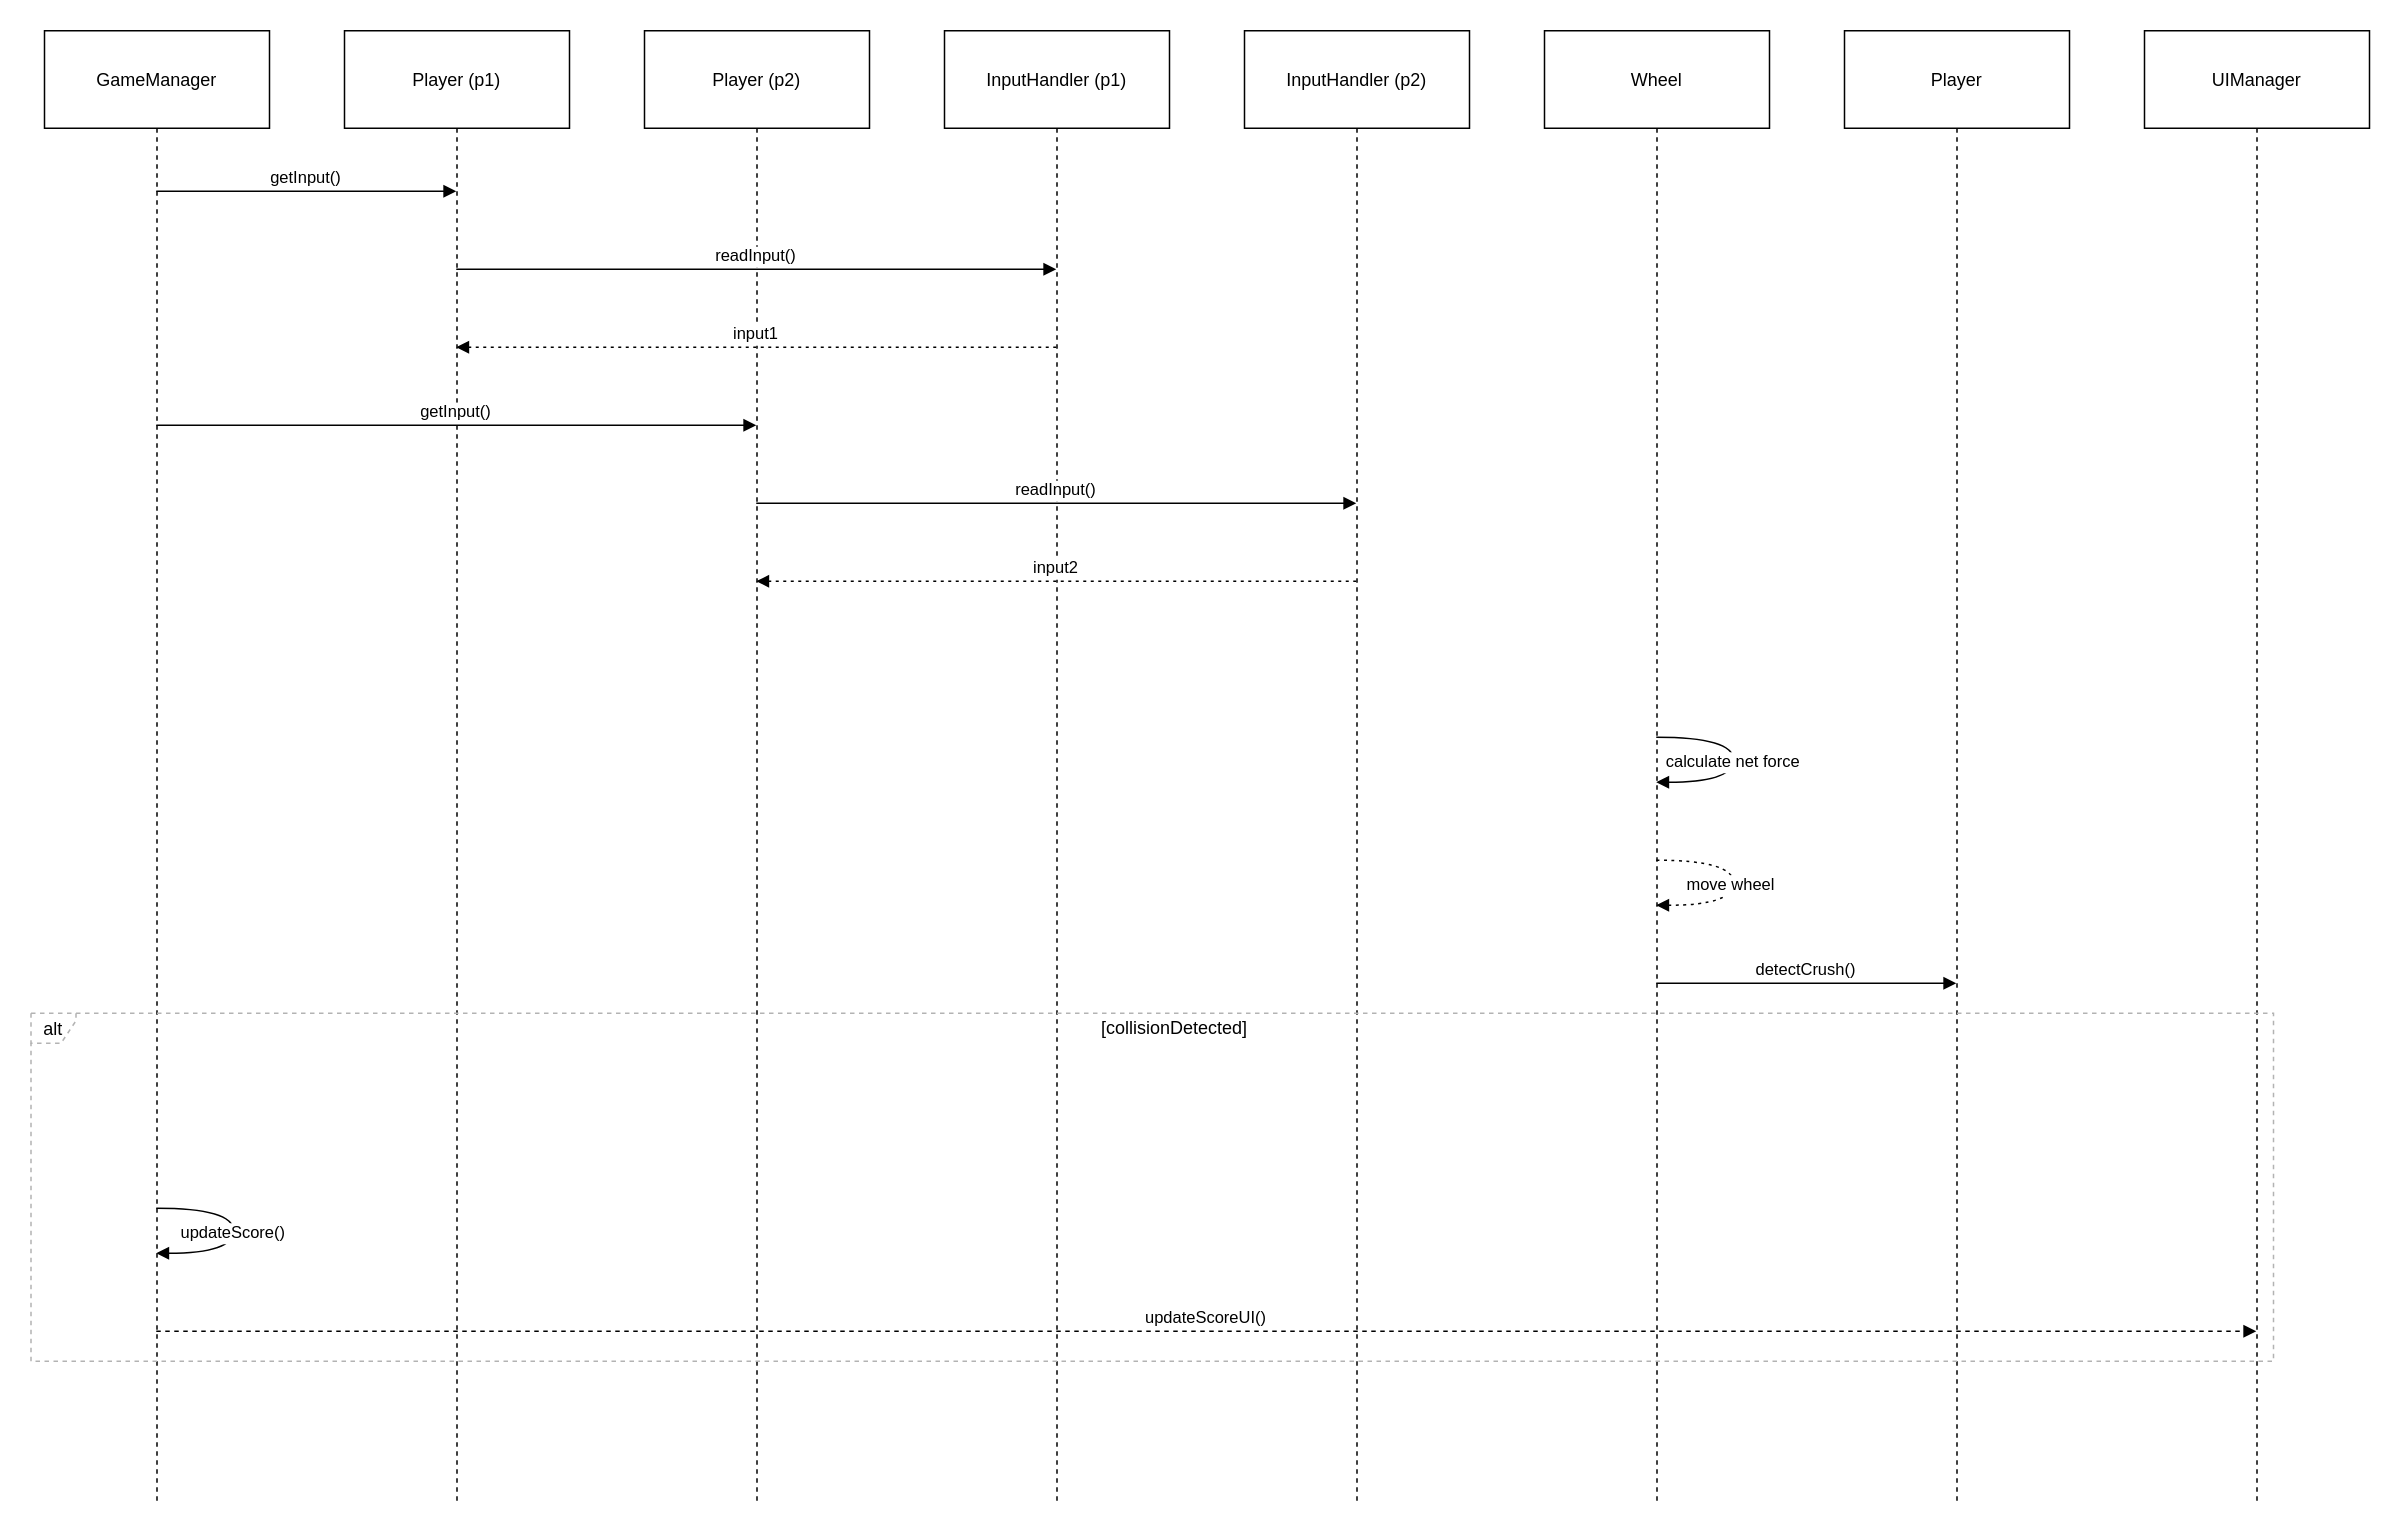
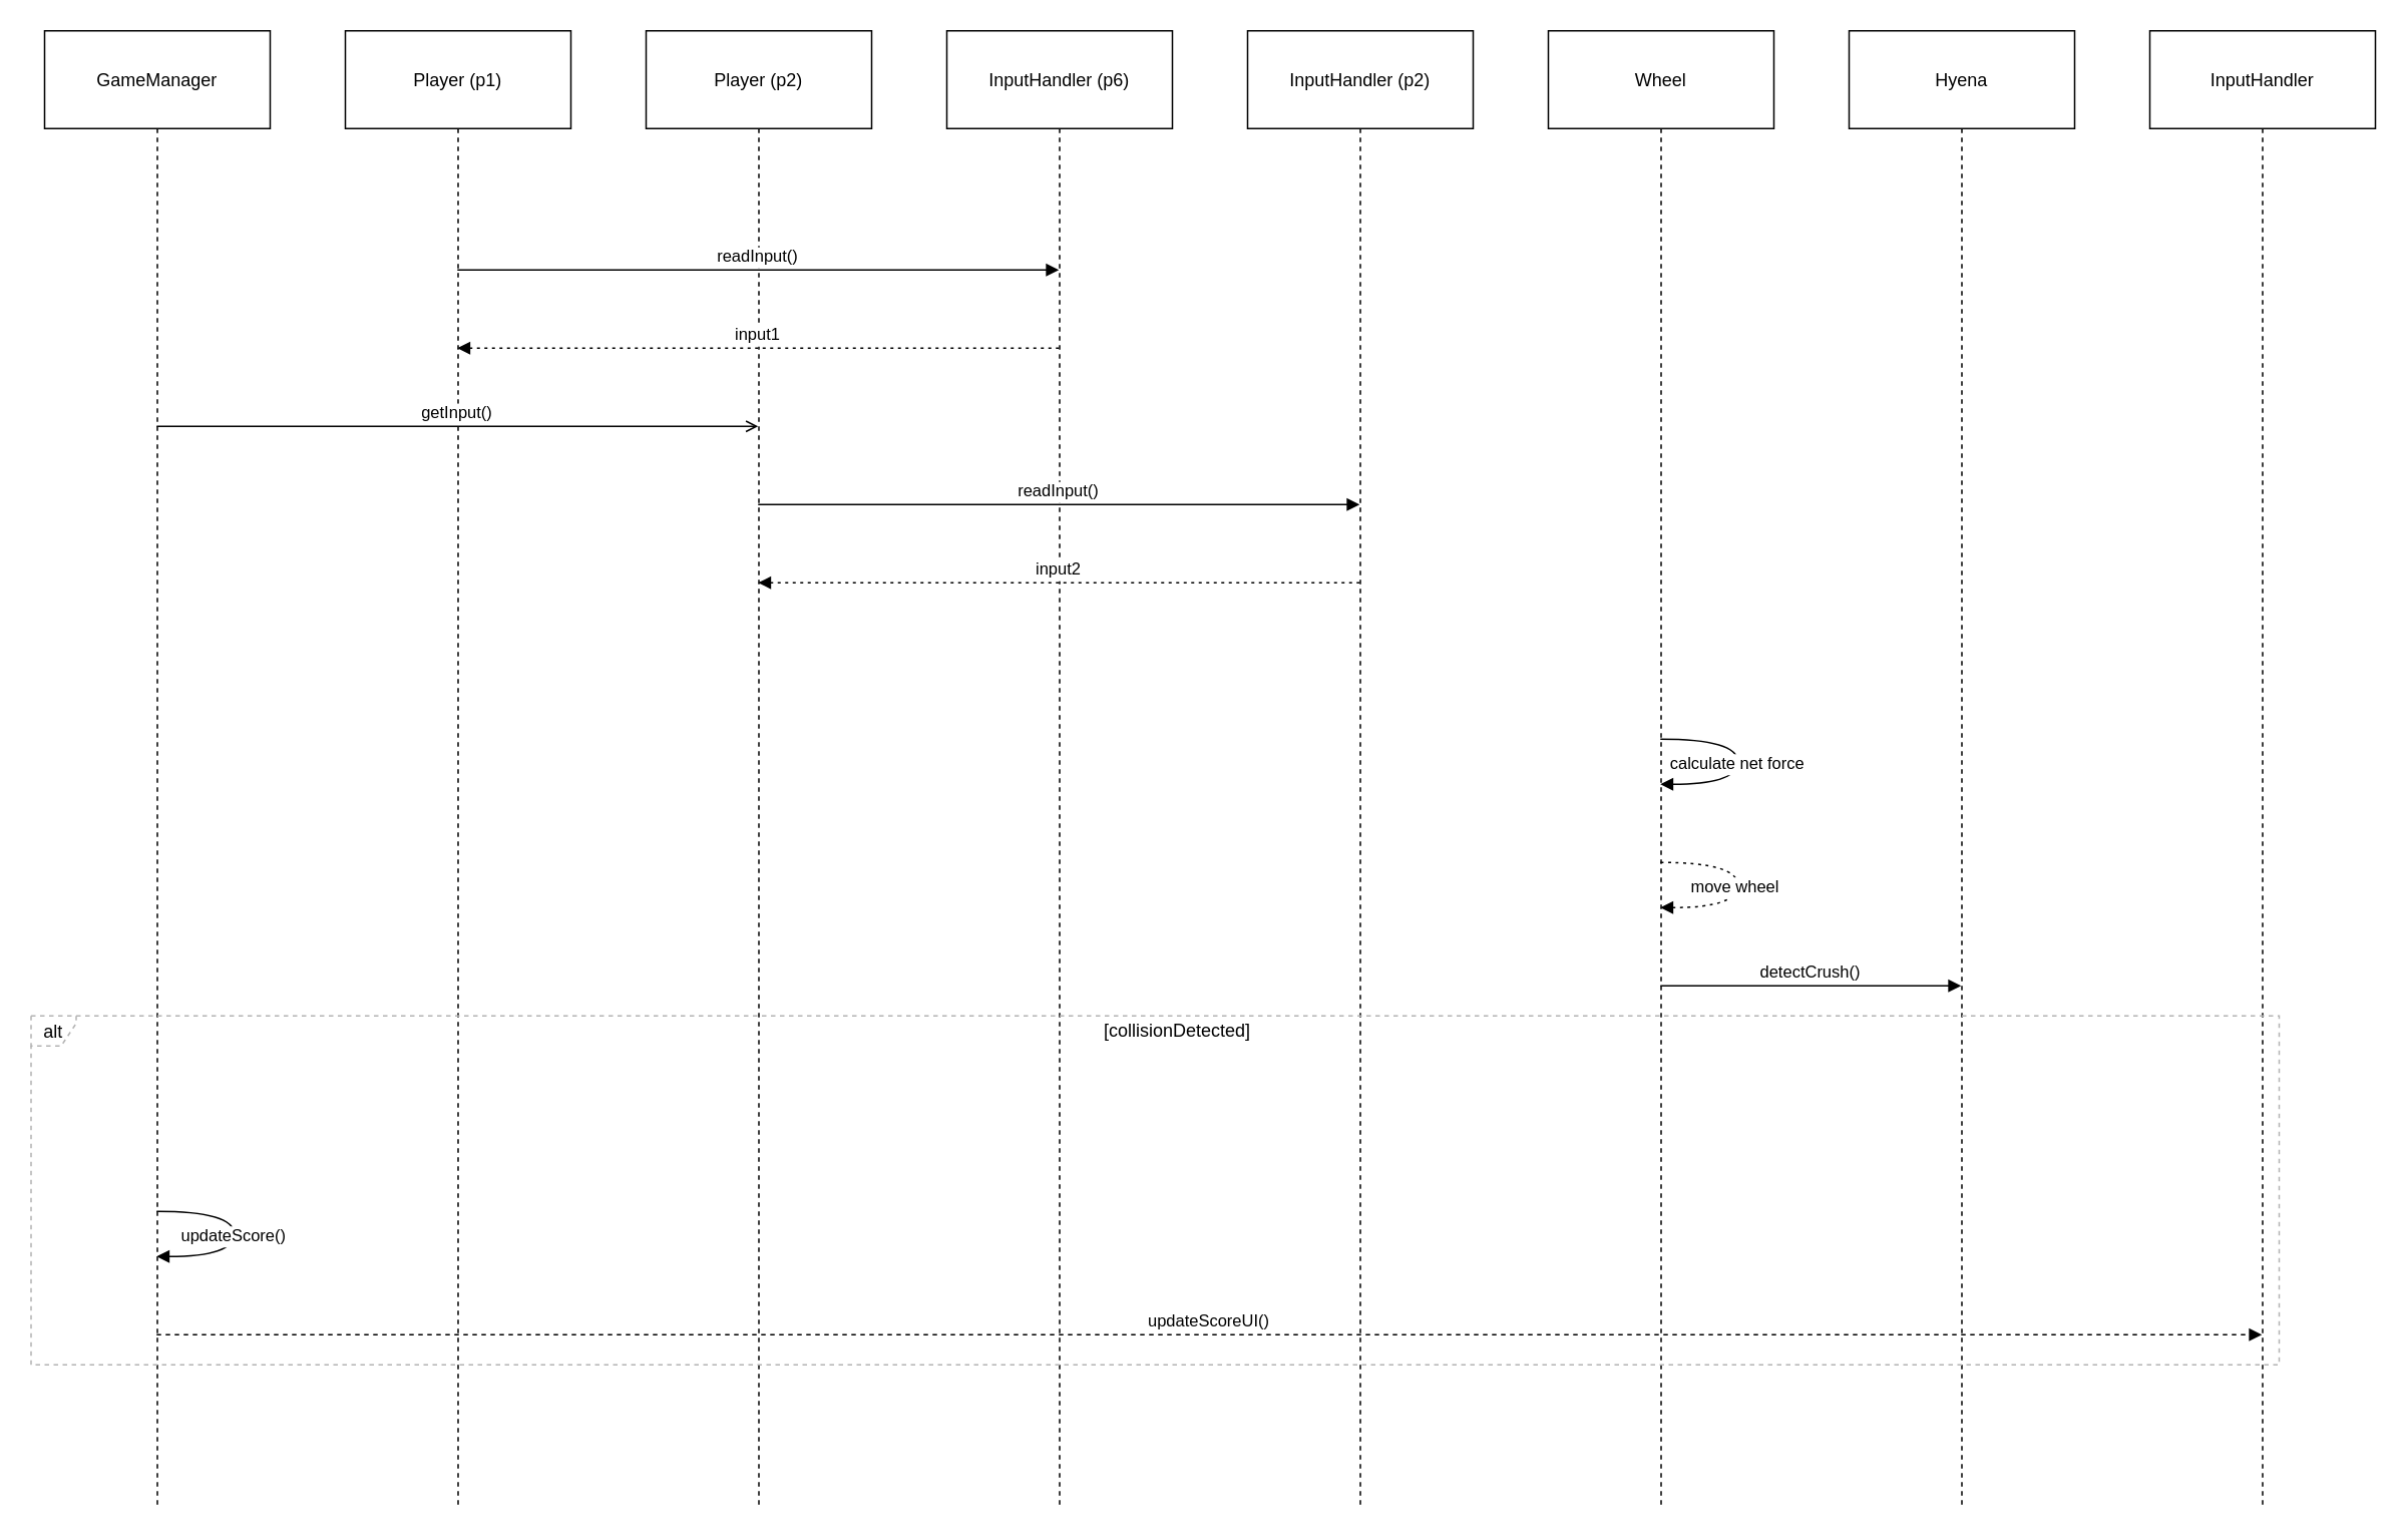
- <mxCell id="5" value="InputHandler (p1)" style="shape=umlLifeline;perimeter=lifelinePerimeter;whiteSpace=wrap;container=1;dropTarget=0;collapsible=0;recursiveResize=0;outlineConnect=0;portConstraint=eastwest;newEdgeStyle={&quot;edgeStyle&quot;:&quot;elbowEdgeStyle&quot;,&quot;elbow&quot;:&quot;vertical&quot;,&quot;curved&quot;:0,&quot;rounded&quot;:0};size=65;" parent="1" vertex="1"><mxGeometry x="629" y="20" width="150" height="982" as="geometry" /></mxCell>
+ <mxCell id="5" value="InputHandler (p6)" style="shape=umlLifeline;perimeter=lifelinePerimeter;whiteSpace=wrap;container=1;dropTarget=0;collapsible=0;recursiveResize=0;outlineConnect=0;portConstraint=eastwest;newEdgeStyle={&quot;edgeStyle&quot;:&quot;elbowEdgeStyle&quot;,&quot;elbow&quot;:&quot;vertical&quot;,&quot;curved&quot;:0,&quot;rounded&quot;:0};size=65;" parent="1" vertex="1"><mxGeometry x="629" y="20" width="150" height="982" as="geometry" /></mxCell>
- <mxCell id="8" value="Player" style="shape=umlLifeline;perimeter=lifelinePerimeter;whiteSpace=wrap;container=1;dropTarget=0;collapsible=0;recursiveResize=0;outlineConnect=0;portConstraint=eastwest;newEdgeStyle={&quot;edgeStyle&quot;:&quot;elbowEdgeStyle&quot;,&quot;elbow&quot;:&quot;vertical&quot;,&quot;curved&quot;:0,&quot;rounded&quot;:0};size=65;" parent="1" vertex="1"><mxGeometry x="1229" y="20" width="150" height="982" as="geometry" /></mxCell>
+ <mxCell id="8" value="Hyena" style="shape=umlLifeline;perimeter=lifelinePerimeter;whiteSpace=wrap;container=1;dropTarget=0;collapsible=0;recursiveResize=0;outlineConnect=0;portConstraint=eastwest;newEdgeStyle={&quot;edgeStyle&quot;:&quot;elbowEdgeStyle&quot;,&quot;elbow&quot;:&quot;vertical&quot;,&quot;curved&quot;:0,&quot;rounded&quot;:0};size=65;" parent="1" vertex="1"><mxGeometry x="1229" y="20" width="150" height="982" as="geometry" /></mxCell>
- <mxCell id="9" value="UIManager" style="shape=umlLifeline;perimeter=lifelinePerimeter;whiteSpace=wrap;container=1;dropTarget=0;collapsible=0;recursiveResize=0;outlineConnect=0;portConstraint=eastwest;newEdgeStyle={&quot;edgeStyle&quot;:&quot;elbowEdgeStyle&quot;,&quot;elbow&quot;:&quot;vertical&quot;,&quot;curved&quot;:0,&quot;rounded&quot;:0};size=65;" parent="1" vertex="1"><mxGeometry x="1429" y="20" width="150" height="982" as="geometry" /></mxCell>
+ <mxCell id="9" value="InputHandler" style="shape=umlLifeline;perimeter=lifelinePerimeter;whiteSpace=wrap;container=1;dropTarget=0;collapsible=0;recursiveResize=0;outlineConnect=0;portConstraint=eastwest;newEdgeStyle={&quot;edgeStyle&quot;:&quot;elbowEdgeStyle&quot;,&quot;elbow&quot;:&quot;vertical&quot;,&quot;curved&quot;:0,&quot;rounded&quot;:0};size=65;" parent="1" vertex="1"><mxGeometry x="1429" y="20" width="150" height="982" as="geometry" /></mxCell>
- <mxCell id="12" value="getInput()" style="verticalAlign=bottom;edgeStyle=elbowEdgeStyle;elbow=vertical;curved=0;rounded=0;endArrow=block;" parent="1" source="2" target="3" edge="1"><mxGeometry relative="1" as="geometry"><Array as="points"><mxPoint x="213" y="127" /></Array></mxGeometry></mxCell>
- <mxCell id="15" value="getInput()" style="verticalAlign=bottom;edgeStyle=elbowEdgeStyle;elbow=vertical;curved=0;rounded=0;endArrow=block;" parent="1" source="2" target="4" edge="1"><mxGeometry relative="1" as="geometry"><Array as="points"><mxPoint x="313" y="283" /></Array></mxGeometry></mxCell>
+ <mxCell id="15" value="getInput()" style="verticalAlign=bottom;edgeStyle=elbowEdgeStyle;elbow=vertical;curved=0;rounded=0;endArrow=open;" parent="1" source="2" target="4" edge="1"><mxGeometry relative="1" as="geometry"><Array as="points"><mxPoint x="313" y="283" /></Array></mxGeometry></mxCell>
